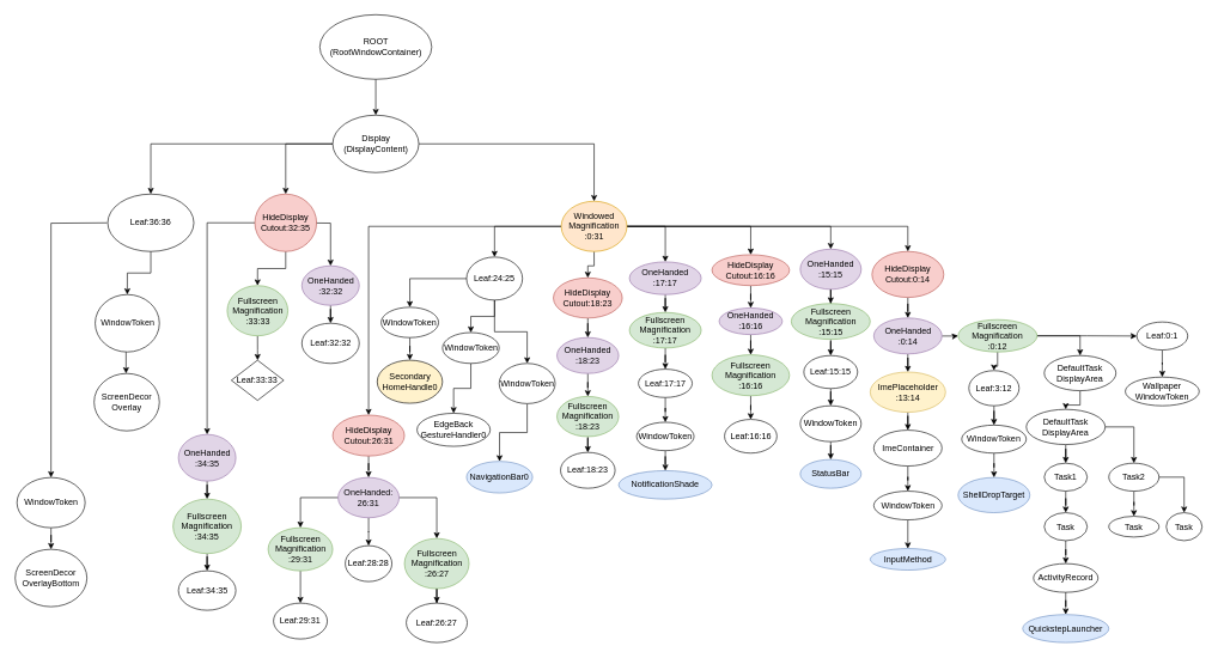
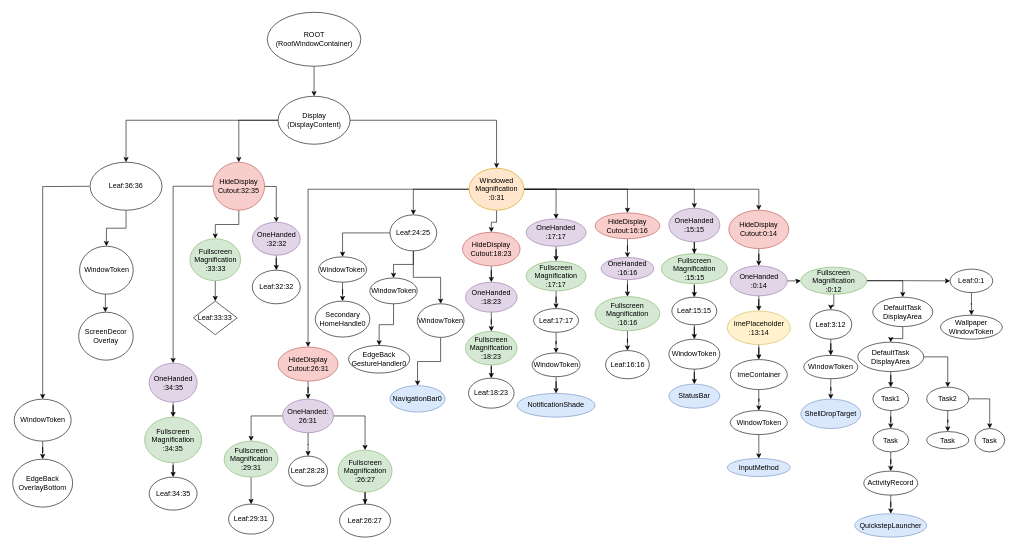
- <mxCell id="57" value="Secondary&lt;div&gt;HomeHandle0&lt;/div&gt;" style="ellipse;whiteSpace=wrap;html=1;fillColor=#fff2cc;" vertex="1" parent="1"><mxGeometry x="524.5" y="501.5" width="91" height="60" as="geometry" /></mxCell>
+ <mxCell id="57" value="Secondary&lt;div&gt;HomeHandle0&lt;/div&gt;" style="ellipse;whiteSpace=wrap;html=1;" vertex="1" parent="1"><mxGeometry x="524.5" y="501.5" width="91" height="60" as="geometry" /></mxCell>
- <mxCell id="27" value="ScreenDecor&lt;div&gt;OverlayBottom&lt;/div&gt;" style="ellipse;whiteSpace=wrap;html=1;" vertex="1" parent="1"><mxGeometry x="20" y="765" width="100" height="80" as="geometry" /></mxCell>
+ <mxCell id="27" value="EdgeBack&lt;div&gt;OverlayBottom&lt;/div&gt;" style="ellipse;whiteSpace=wrap;html=1;" vertex="1" parent="1"><mxGeometry x="20" y="765" width="100" height="80" as="geometry" /></mxCell>
